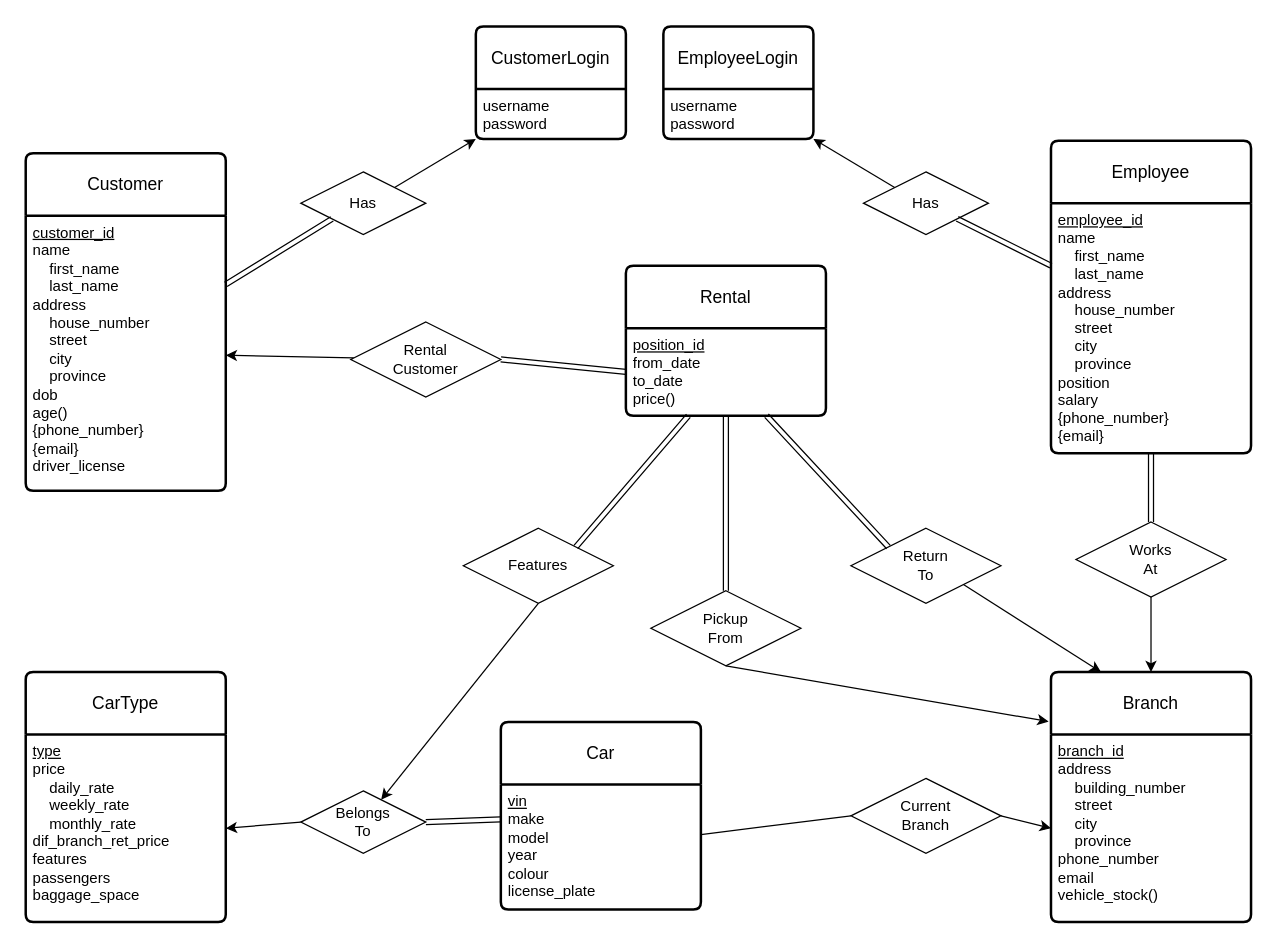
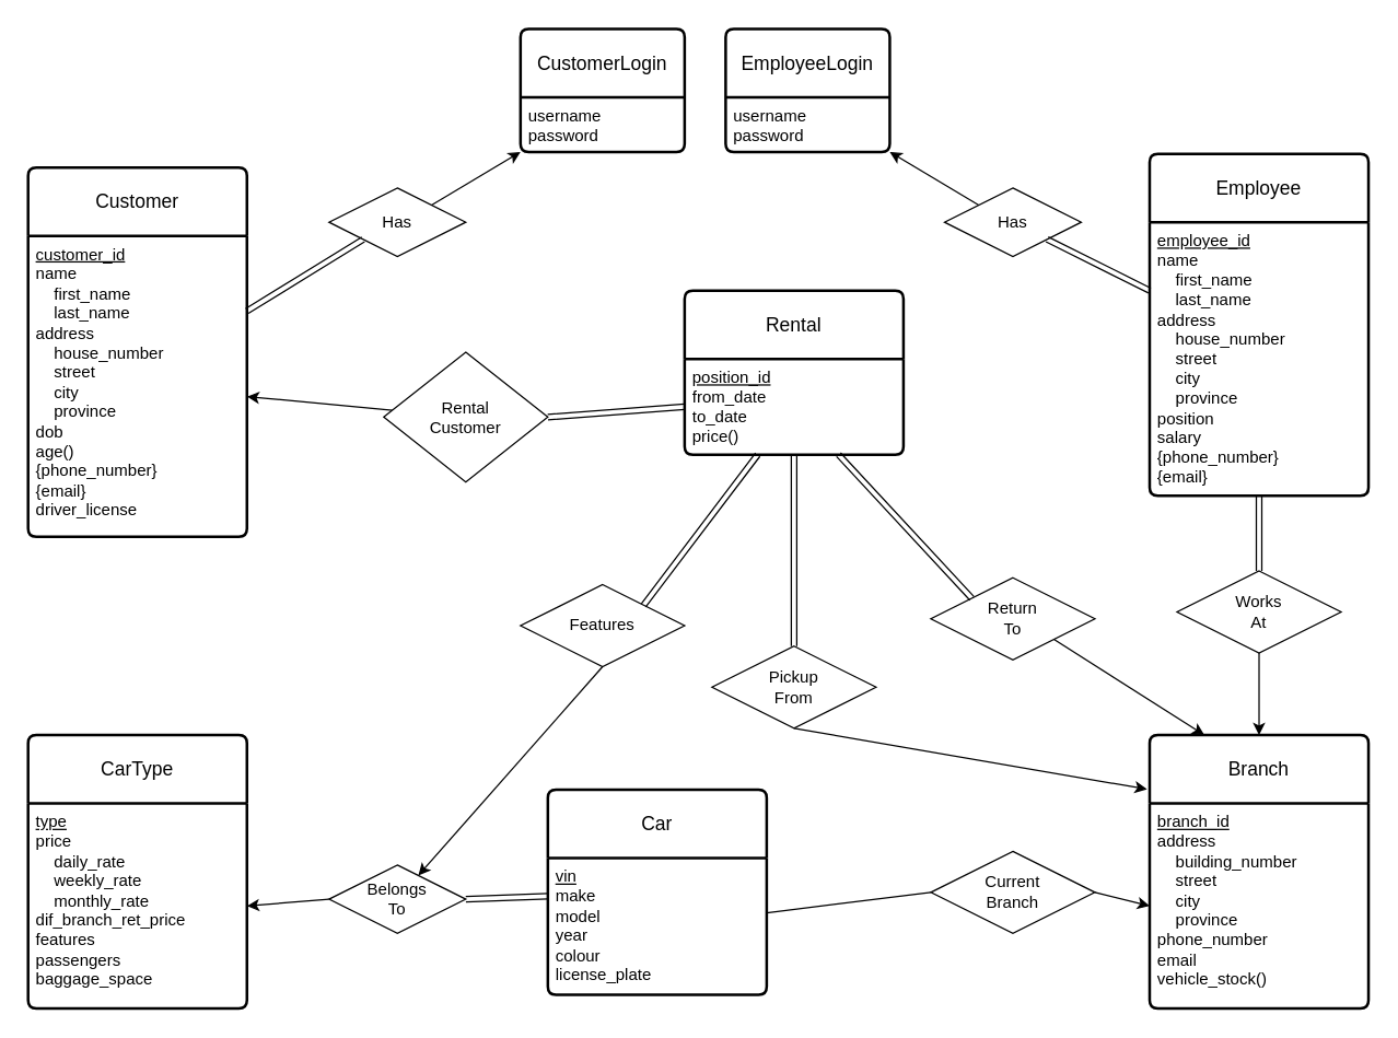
- <mxCell id="9" value="Rental&lt;br&gt;Customer" style="shape=rhombus;perimeter=rhombusPerimeter;whiteSpace=wrap;html=1;align=center;" parent="1" vertex="1"><mxGeometry x="280" y="257" width="120" height="60" as="geometry" /></mxCell>
+ <mxCell id="9" value="Rental&lt;br&gt;Customer" style="shape=rhombus;perimeter=rhombusPerimeter;whiteSpace=wrap;html=1;align=center;" parent="1" vertex="1"><mxGeometry x="280" y="257" width="120" height="95" as="geometry" /></mxCell>
- <mxCell id="18" value="Features" style="shape=rhombus;perimeter=rhombusPerimeter;whiteSpace=wrap;html=1;align=center;" parent="1" vertex="1"><mxGeometry x="370" y="422" width="120" height="60" as="geometry" /></mxCell>
+ <mxCell id="18" value="Features" style="shape=rhombus;perimeter=rhombusPerimeter;whiteSpace=wrap;html=1;align=center;" parent="1" vertex="1"><mxGeometry x="380" y="427" width="120" height="60" as="geometry" /></mxCell>
